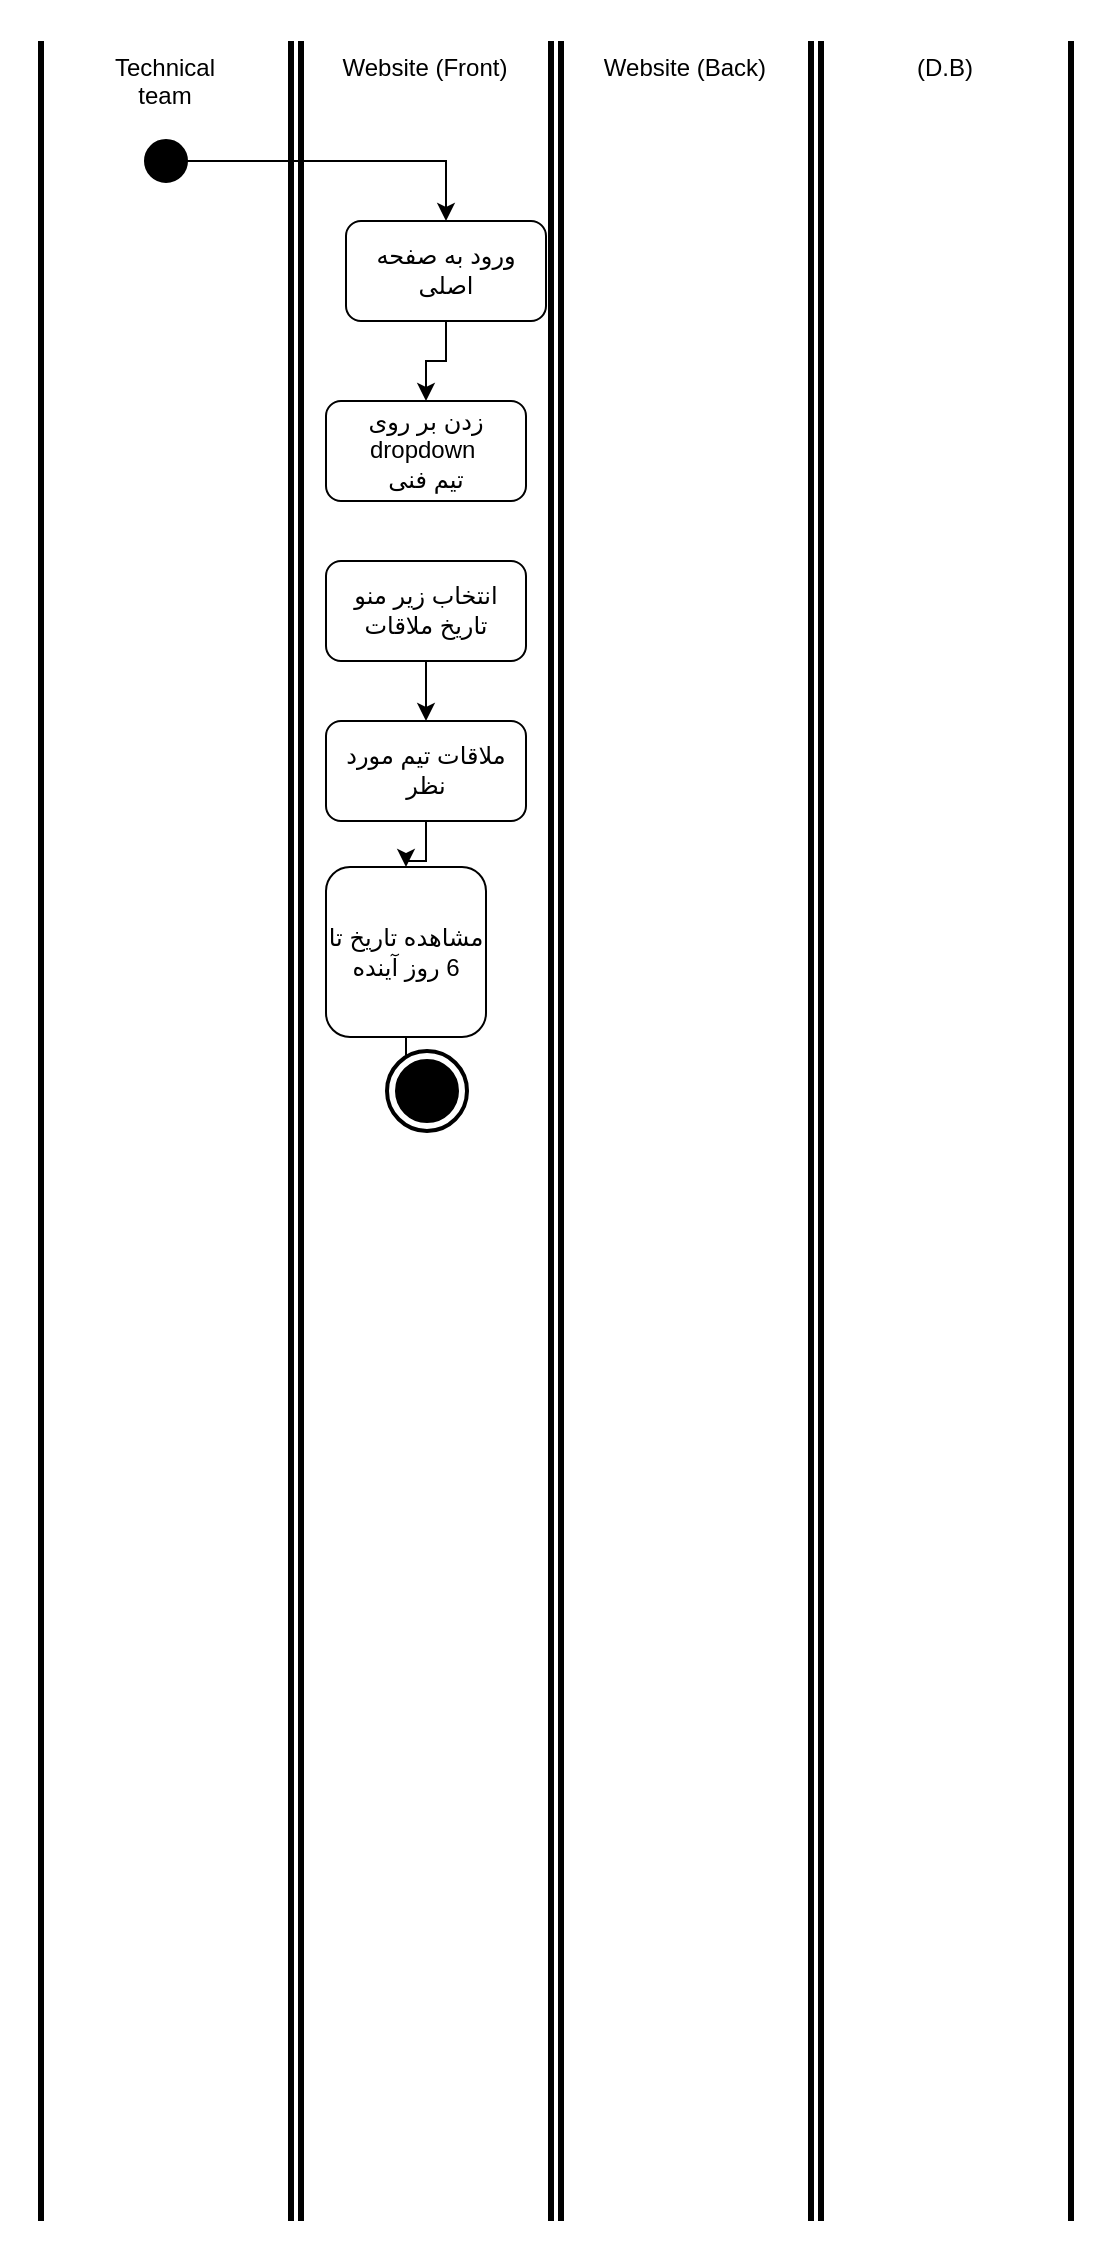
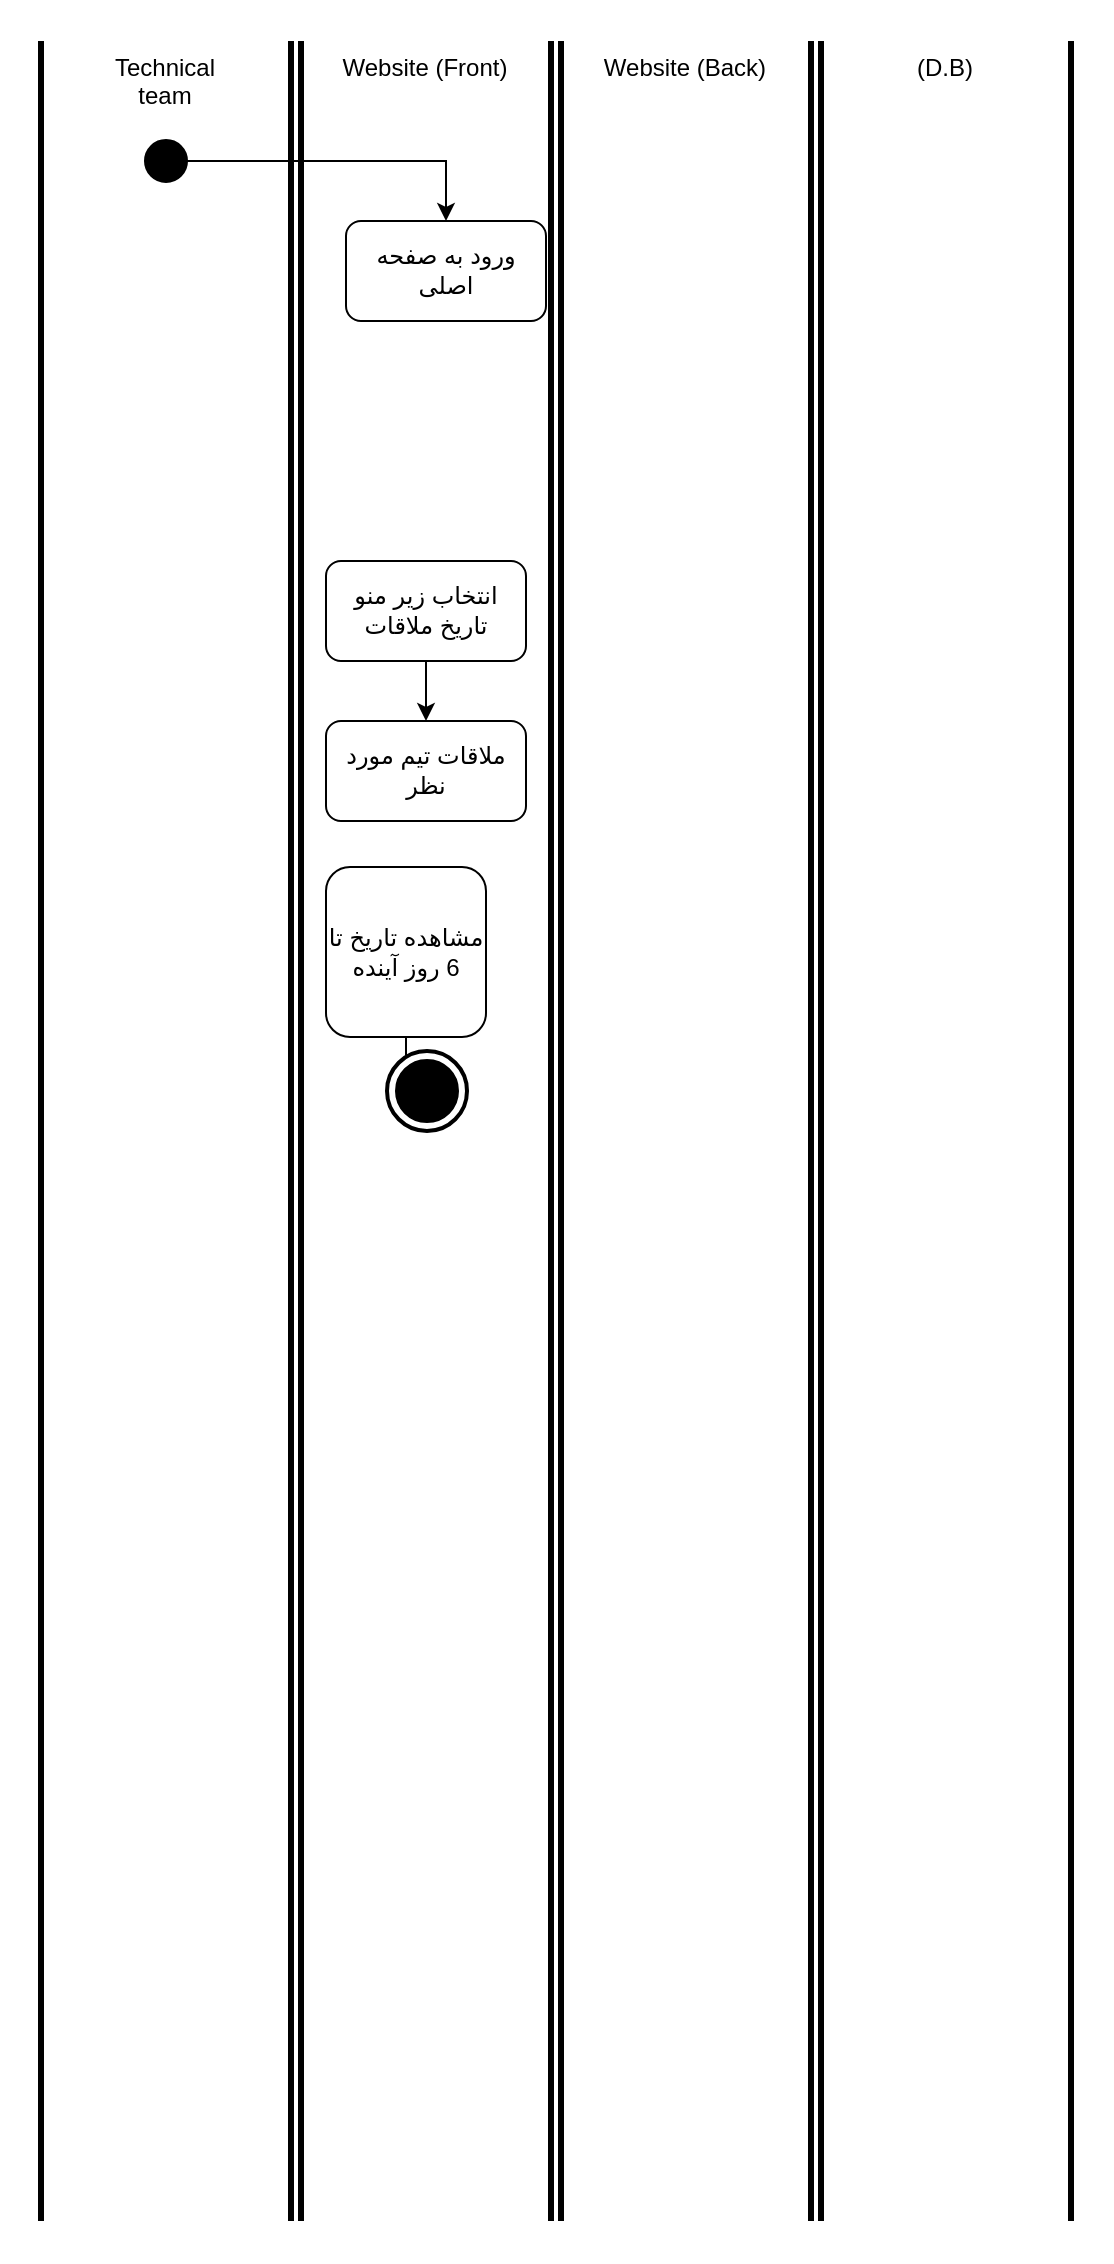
- <mxCell id="6" style="edgeStyle=orthogonalEdgeStyle;rounded=0;orthogonalLoop=1;jettySize=auto;html=1;" edge="1" parent="1" source="7" target="10"><mxGeometry relative="1" as="geometry"><mxPoint x="212.5" y="200" as="targetPoint" /></mxGeometry></mxCell>
- <mxCell id="10" value="زدن بر روی dropdown&amp;nbsp;&lt;div&gt;تیم فنی&lt;/div&gt;" style="shape=rect;html=1;rounded=1;whiteSpace=wrap;align=center;" vertex="1" parent="1"><mxGeometry x="162.5" y="200" width="100" height="50" as="geometry" /></mxCell>
- <mxCell id="13" value="" style="edgeStyle=orthogonalEdgeStyle;rounded=0;orthogonalLoop=1;jettySize=auto;html=1;" edge="1" parent="1" source="14" target="16"><mxGeometry relative="1" as="geometry" /></mxCell>
